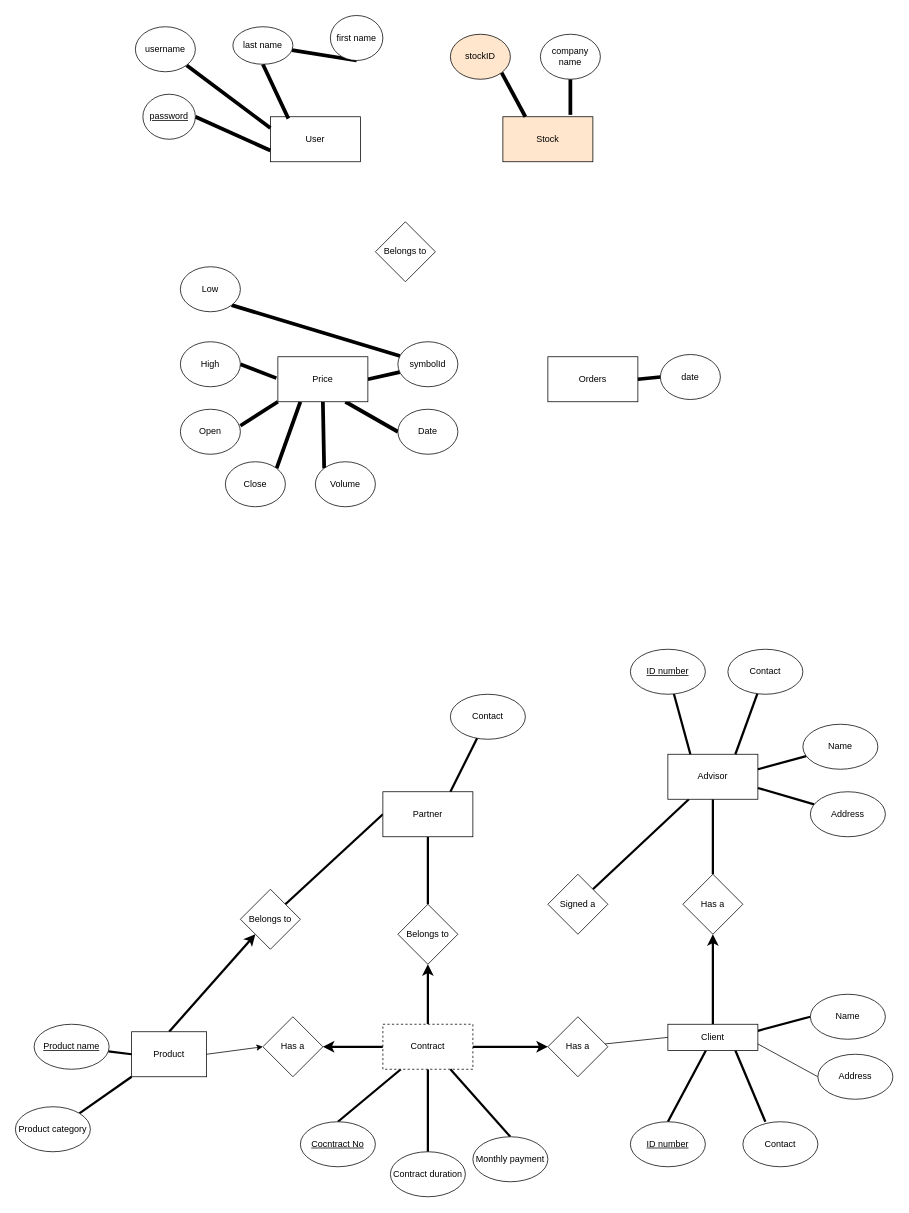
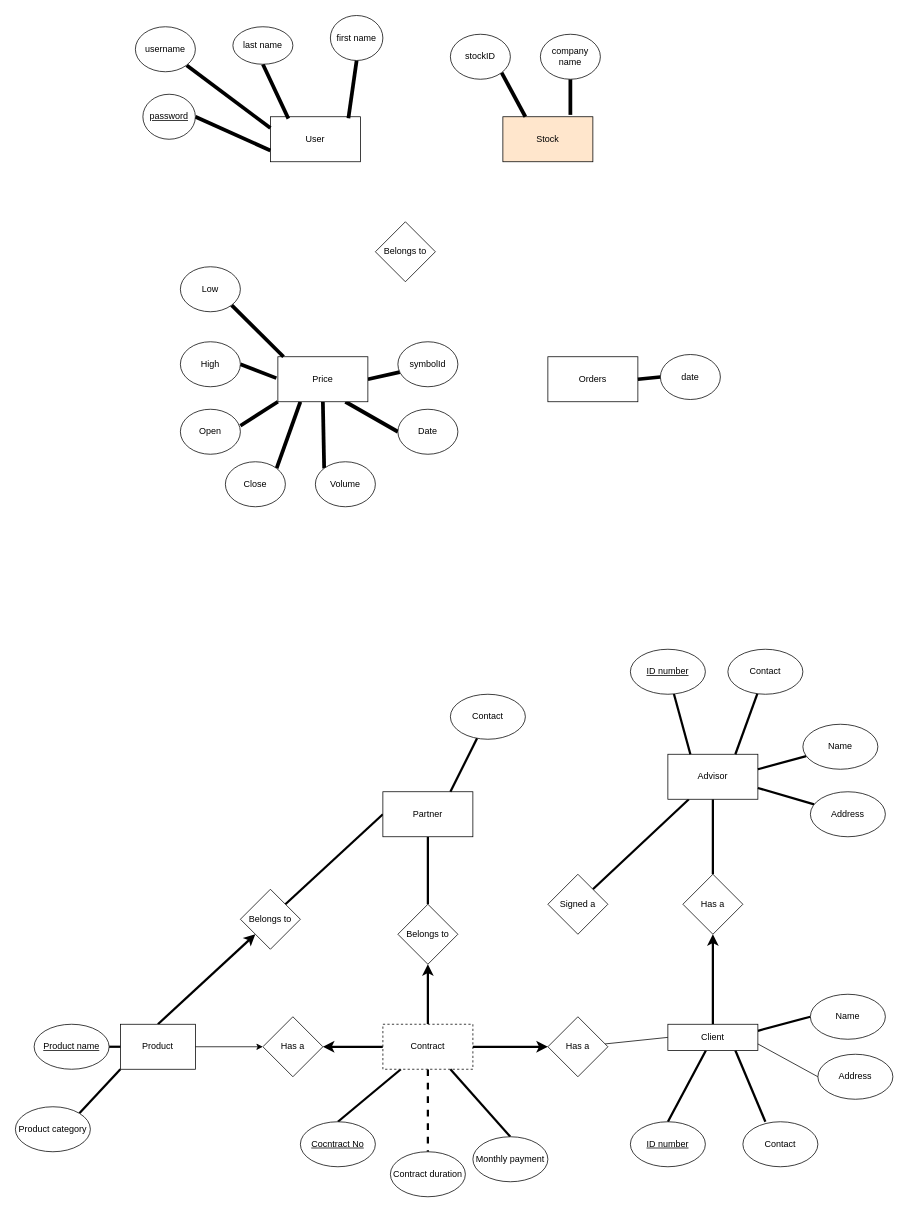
- <mxCell id="60" style="edgeStyle=none;html=1;exitX=0.5;exitY=1;exitDx=0;exitDy=0;endArrow=none;endFill=0;strokeWidth=5;" parent="1" source="61" target="63" edge="1"><mxGeometry relative="1" as="geometry" /></mxCell>
+ <mxCell id="60" style="edgeStyle=none;html=1;exitX=0.5;exitY=1;exitDx=0;exitDy=0;entryX=0.867;entryY=0.033;entryDx=0;entryDy=0;entryPerimeter=0;endArrow=none;endFill=0;strokeWidth=5;" parent="1" source="61" target="58" edge="1"><mxGeometry relative="1" as="geometry" /></mxCell>
- <mxCell id="80" value="stockID" style="ellipse;whiteSpace=wrap;html=1;fillColor=#ffe6cc;" parent="1" vertex="1"><mxGeometry x="600" y="45" width="80" height="60" as="geometry" /></mxCell>
+ <mxCell id="80" value="stockID" style="ellipse;whiteSpace=wrap;html=1;" parent="1" vertex="1"><mxGeometry x="600" y="45" width="80" height="60" as="geometry" /></mxCell>
- <mxCell id="73" style="edgeStyle=none;html=1;exitX=1;exitY=1;exitDx=0;exitDy=0;strokeWidth=5;endArrow=none;endFill=0;" parent="1" source="74" target="77" edge="1"><mxGeometry relative="1" as="geometry" /></mxCell>
+ <mxCell id="73" style="edgeStyle=none;html=1;exitX=1;exitY=1;exitDx=0;exitDy=0;entryX=0.063;entryY=0;entryDx=0;entryDy=0;entryPerimeter=0;strokeWidth=5;endArrow=none;endFill=0;" parent="1" source="74" target="57" edge="1"><mxGeometry relative="1" as="geometry" /></mxCell>
- <mxCell id="29" value="Product" style="rounded=0;whiteSpace=wrap;html=1;" parent="1" vertex="1"><mxGeometry x="175" y="1375" width="100" height="60" as="geometry" /></mxCell>
+ <mxCell id="29" value="Product" style="rounded=0;whiteSpace=wrap;html=1;" parent="1" vertex="1"><mxGeometry x="160" y="1365" width="100" height="60" as="geometry" /></mxCell>
- <mxCell id="12" style="edgeStyle=none;html=1;exitX=0.5;exitY=1;exitDx=0;exitDy=0;strokeWidth=3;startArrow=none;startFill=0;endArrow=none;endFill=0;entryX=0.5;entryY=0;entryDx=0;entryDy=0;" parent="1" source="13" target="48" edge="1"><mxGeometry relative="1" as="geometry"><mxPoint x="570" y="1475" as="targetPoint" /></mxGeometry></mxCell>
+ <mxCell id="12" style="edgeStyle=none;html=1;exitX=0.5;exitY=1;exitDx=0;exitDy=0;strokeWidth=3;startArrow=none;startFill=0;endArrow=none;endFill=0;entryX=0.5;entryY=0;entryDx=0;entryDy=0;dashed=1;" parent="1" source="13" target="48" edge="1"><mxGeometry relative="1" as="geometry"><mxPoint x="570" y="1475" as="targetPoint" /></mxGeometry></mxCell>
